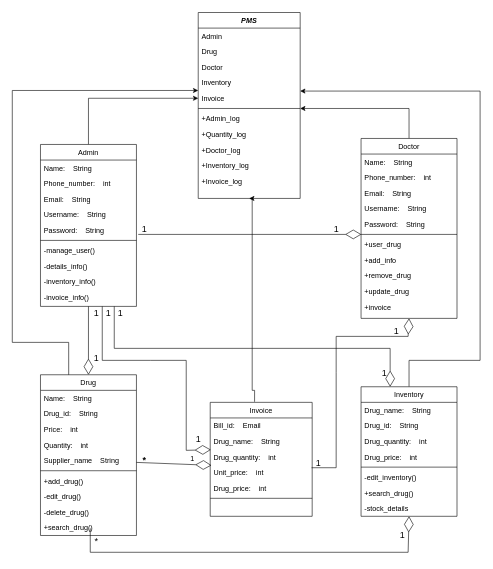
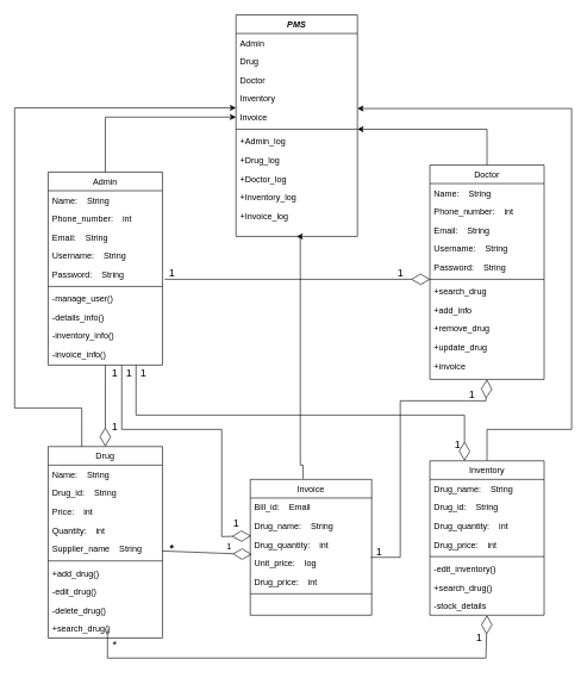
- <mxCell id="10" value="+Quantity_log" style="text;align=left;verticalAlign=top;spacingLeft=4;spacingRight=4;overflow=hidden;rotatable=0;points=[[0,0.5],[1,0.5]];portConstraint=eastwest;rounded=0;shadow=0;html=0;" vertex="1" parent="2"><mxGeometry y="190" width="170" height="26" as="geometry" /></mxCell>
+ <mxCell id="10" value="+Drug_log" style="text;align=left;verticalAlign=top;spacingLeft=4;spacingRight=4;overflow=hidden;rotatable=0;points=[[0,0.5],[1,0.5]];portConstraint=eastwest;rounded=0;shadow=0;html=0;" vertex="1" parent="2"><mxGeometry y="190" width="170" height="26" as="geometry" /></mxCell>
- <mxCell id="22" value="+user_drug" style="text;align=left;verticalAlign=top;spacingLeft=4;spacingRight=4;overflow=hidden;rotatable=0;points=[[0,0.5],[1,0.5]];portConstraint=eastwest;" parent="15" vertex="1"><mxGeometry y="164" width="160" height="26" as="geometry" /></mxCell>
+ <mxCell id="22" value="+search_drug" style="text;align=left;verticalAlign=top;spacingLeft=4;spacingRight=4;overflow=hidden;rotatable=0;points=[[0,0.5],[1,0.5]];portConstraint=eastwest;" parent="15" vertex="1"><mxGeometry y="164" width="160" height="26" as="geometry" /></mxCell>
- <mxCell id="54" value="Unit_price:    int" style="text;align=left;verticalAlign=top;spacingLeft=4;spacingRight=4;overflow=hidden;rotatable=0;points=[[0,0.5],[1,0.5]];portConstraint=eastwest;rounded=0;shadow=0;html=0;" vertex="1" parent="50"><mxGeometry y="104" width="170" height="26" as="geometry" /></mxCell>
+ <mxCell id="54" value="Unit_price:    log" style="text;align=left;verticalAlign=top;spacingLeft=4;spacingRight=4;overflow=hidden;rotatable=0;points=[[0,0.5],[1,0.5]];portConstraint=eastwest;rounded=0;shadow=0;html=0;" vertex="1" parent="50"><mxGeometry y="104" width="170" height="26" as="geometry" /></mxCell>
